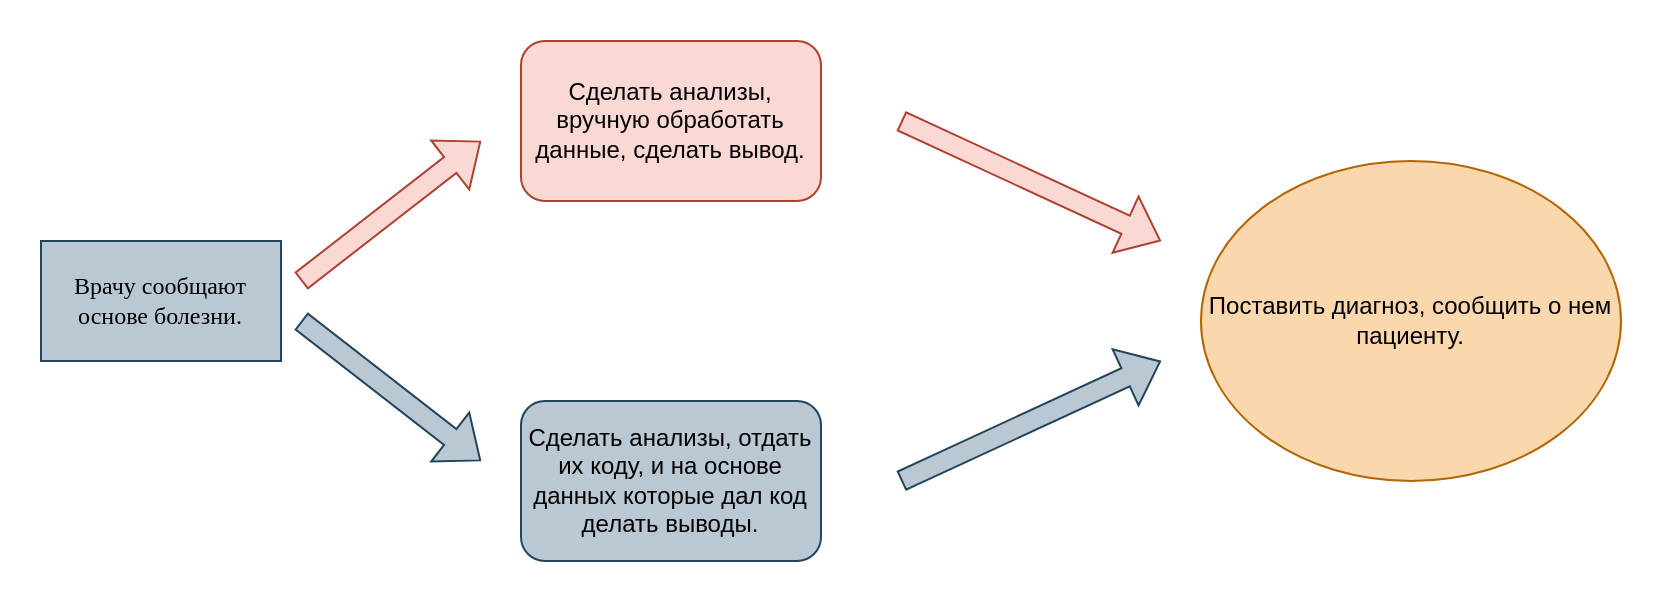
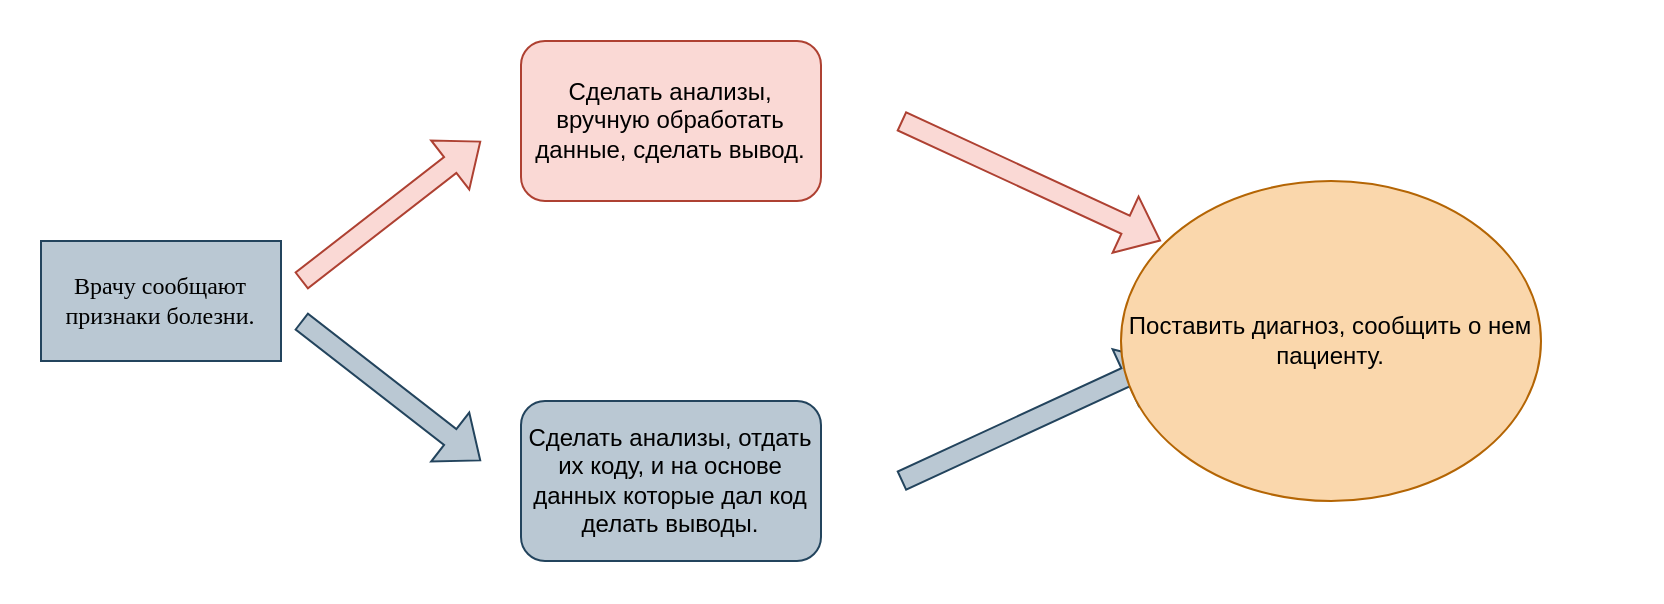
- <mxCell id="2" value="Врачу сообщают основе болезни." style="rounded=0;whiteSpace=wrap;html=1;fillColor=#bac8d3;strokeColor=#23445d;align=center;verticalAlign=middle;fontFamily=Times New Roman;fontSize=12;fontColor=default;" vertex="1" parent="1"><mxGeometry x="20" y="120" width="120" height="60" as="geometry" /></mxCell>
+ <mxCell id="2" value="Врачу сообщают признаки болезни." style="rounded=0;whiteSpace=wrap;html=1;fillColor=#bac8d3;strokeColor=#23445d;align=center;verticalAlign=middle;fontFamily=Times New Roman;fontSize=12;fontColor=default;" vertex="1" parent="1"><mxGeometry x="20" y="120" width="120" height="60" as="geometry" /></mxCell>
- <mxCell id="8" value="Поставить диагноз, сообщить о нем пациенту." style="ellipse;whiteSpace=wrap;html=1;fillColor=#fad7ac;strokeColor=#b46504;" vertex="1" parent="1"><mxGeometry x="600" y="80" width="210" height="160" as="geometry" /></mxCell>
+ <mxCell id="8" value="Поставить диагноз, сообщить о нем пациенту." style="ellipse;whiteSpace=wrap;html=1;fillColor=#fad7ac;strokeColor=#b46504;" vertex="1" parent="1"><mxGeometry x="560" y="90" width="210" height="160" as="geometry" /></mxCell>
